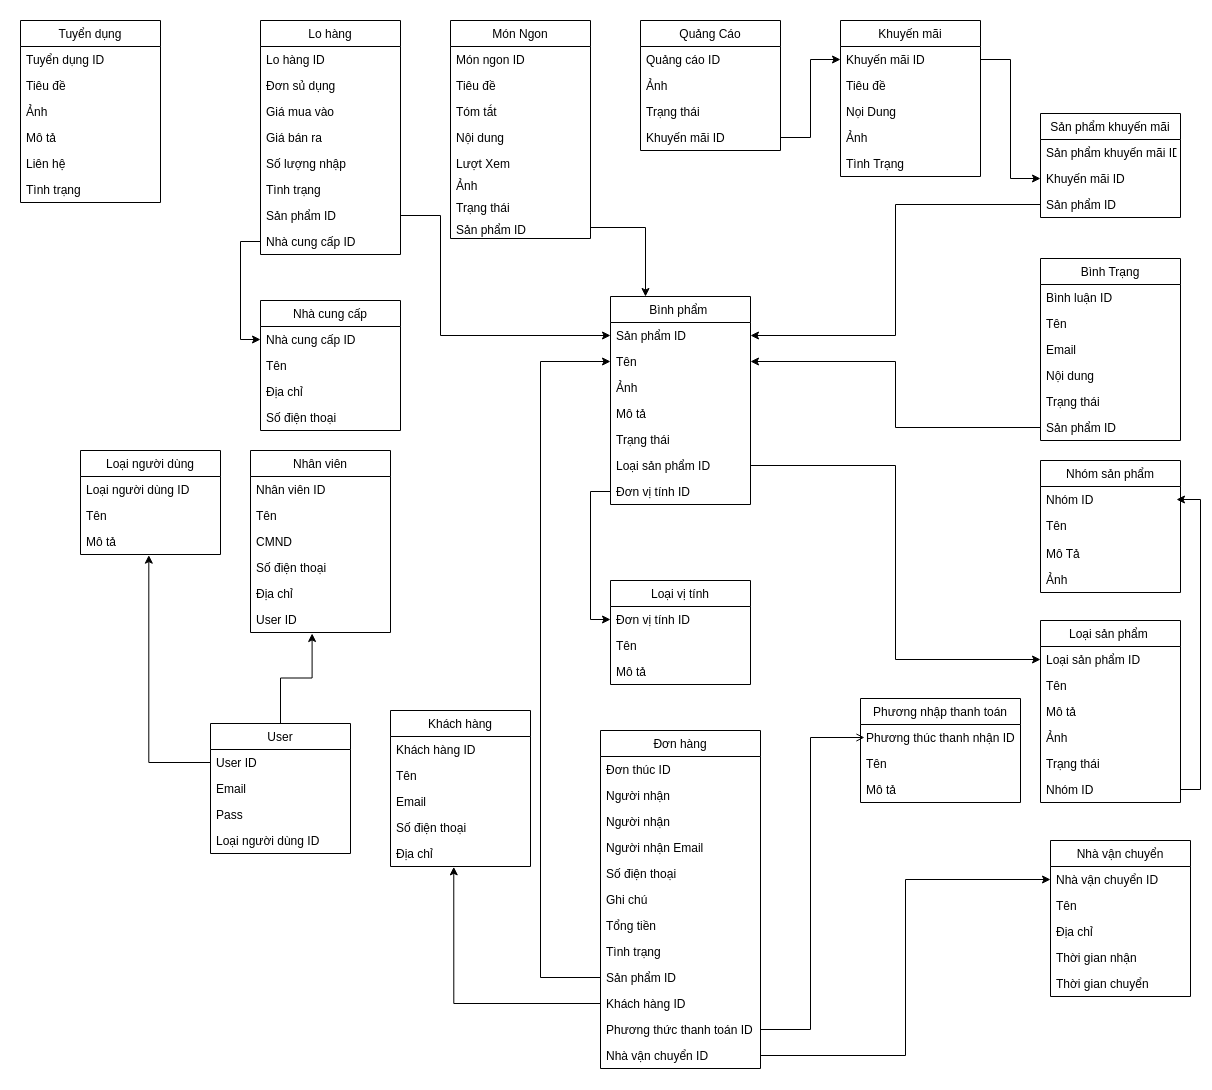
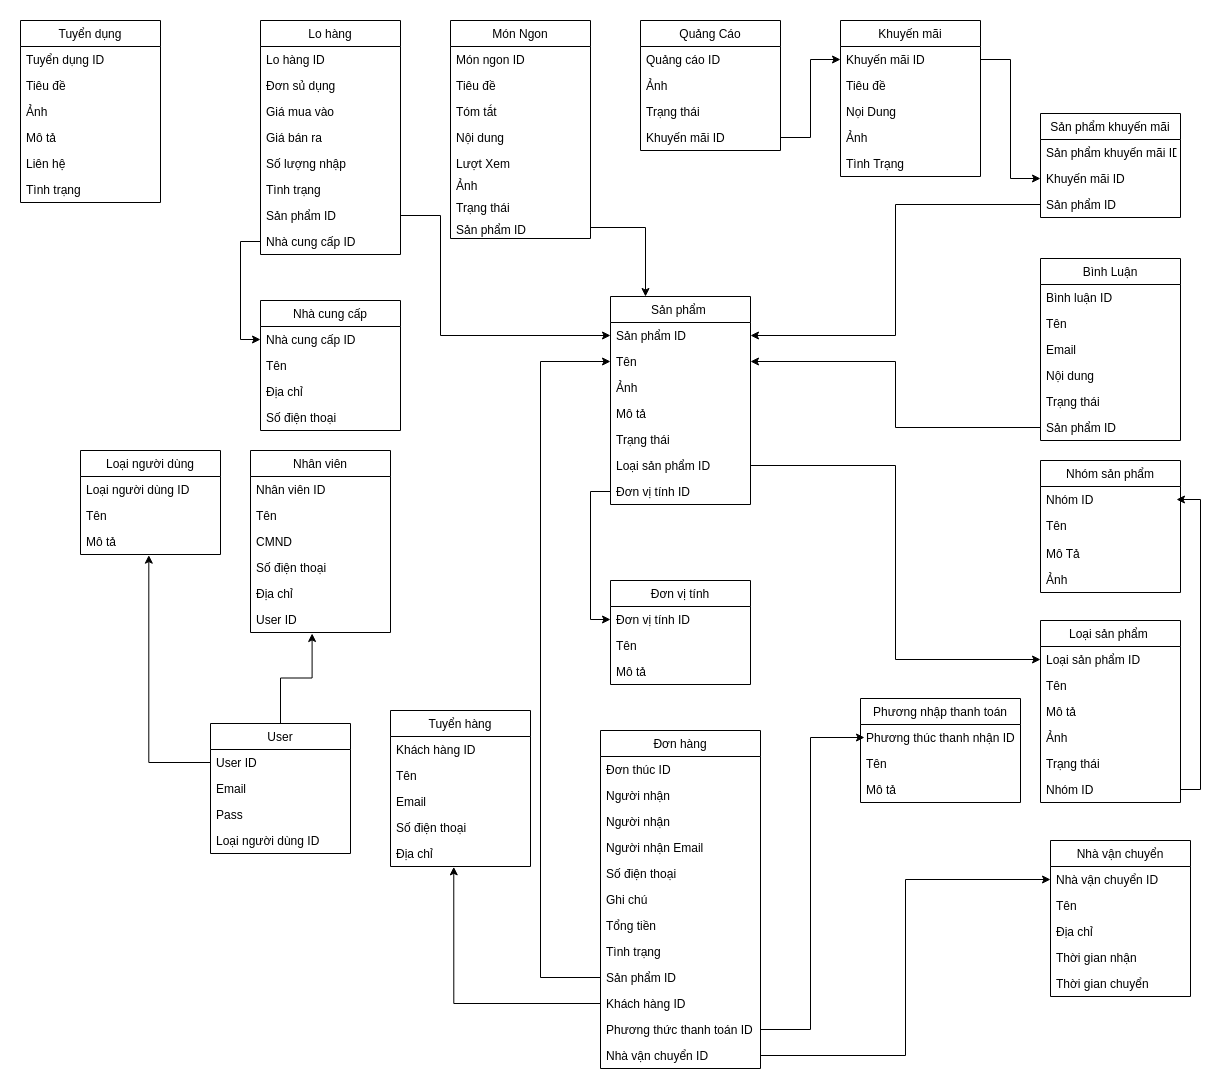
- <mxCell id="17" value="Bình Trạng" style="swimlane;fontStyle=0;childLayout=stackLayout;horizontal=1;startSize=26;fillColor=none;horizontalStack=0;resizeParent=1;resizeParentMax=0;resizeLast=0;collapsible=1;marginBottom=0;" parent="1" vertex="1"><mxGeometry x="1040" y="258" width="140" height="182" as="geometry" /></mxCell>
+ <mxCell id="17" value="Bình Luận" style="swimlane;fontStyle=0;childLayout=stackLayout;horizontal=1;startSize=26;fillColor=none;horizontalStack=0;resizeParent=1;resizeParentMax=0;resizeLast=0;collapsible=1;marginBottom=0;" parent="1" vertex="1"><mxGeometry x="1040" y="258" width="140" height="182" as="geometry" /></mxCell>
- <mxCell id="2" value="Bình phẩm " style="swimlane;fontStyle=0;childLayout=stackLayout;horizontal=1;startSize=26;fillColor=none;horizontalStack=0;resizeParent=1;resizeParentMax=0;resizeLast=0;collapsible=1;marginBottom=0;" parent="1" vertex="1"><mxGeometry x="610" y="296" width="140" height="208" as="geometry" /></mxCell>
+ <mxCell id="2" value="Sản phẩm " style="swimlane;fontStyle=0;childLayout=stackLayout;horizontal=1;startSize=26;fillColor=none;horizontalStack=0;resizeParent=1;resizeParentMax=0;resizeLast=0;collapsible=1;marginBottom=0;" parent="1" vertex="1"><mxGeometry x="610" y="296" width="140" height="208" as="geometry" /></mxCell>
- <mxCell id="11" value="Loại vị tính" style="swimlane;fontStyle=0;childLayout=stackLayout;horizontal=1;startSize=26;fillColor=none;horizontalStack=0;resizeParent=1;resizeParentMax=0;resizeLast=0;collapsible=1;marginBottom=0;" parent="1" vertex="1"><mxGeometry x="610" y="580" width="140" height="104" as="geometry" /></mxCell>
+ <mxCell id="11" value="Đơn vị tính" style="swimlane;fontStyle=0;childLayout=stackLayout;horizontal=1;startSize=26;fillColor=none;horizontalStack=0;resizeParent=1;resizeParentMax=0;resizeLast=0;collapsible=1;marginBottom=0;" parent="1" vertex="1"><mxGeometry x="610" y="580" width="140" height="104" as="geometry" /></mxCell>
- <mxCell id="96" value="Khách hàng" style="swimlane;fontStyle=0;childLayout=stackLayout;horizontal=1;startSize=26;fillColor=none;horizontalStack=0;resizeParent=1;resizeParentMax=0;resizeLast=0;collapsible=1;marginBottom=0;" parent="1" vertex="1"><mxGeometry x="390" y="710" width="140" height="156" as="geometry" /></mxCell>
+ <mxCell id="96" value="Tuyển hàng" style="swimlane;fontStyle=0;childLayout=stackLayout;horizontal=1;startSize=26;fillColor=none;horizontalStack=0;resizeParent=1;resizeParentMax=0;resizeLast=0;collapsible=1;marginBottom=0;" parent="1" vertex="1"><mxGeometry x="390" y="710" width="140" height="156" as="geometry" /></mxCell>
- <mxCell id="16" style="edgeStyle=orthogonalEdgeStyle;rounded=0;orthogonalLoop=1;jettySize=auto;html=1;exitX=1;exitY=0.5;exitDx=0;exitDy=0;startSize=8;sourcePerimeterSpacing=-3;targetPerimeterSpacing=-4;endArrow=open;" parent="1" source="92" target="111" edge="1"><mxGeometry relative="1" as="geometry" /></mxCell>
+ <mxCell id="16" style="edgeStyle=orthogonalEdgeStyle;rounded=0;orthogonalLoop=1;jettySize=auto;html=1;exitX=1;exitY=0.5;exitDx=0;exitDy=0;startSize=8;sourcePerimeterSpacing=-3;targetPerimeterSpacing=-4;" parent="1" source="92" target="111" edge="1"><mxGeometry relative="1" as="geometry" /></mxCell>
